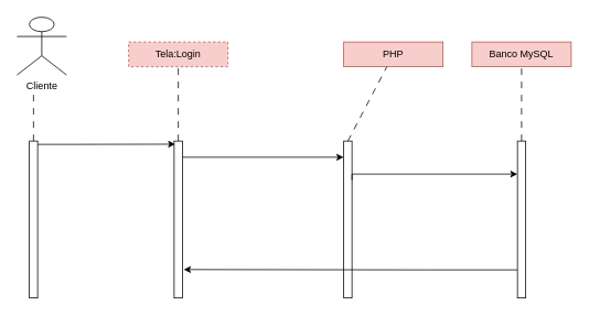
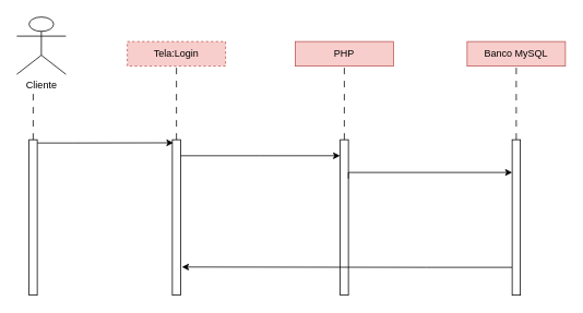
- <mxCell id="12" value="PHP" style="rounded=0;whiteSpace=wrap;html=1;fillColor=#f8cecc;strokeColor=#b85450;" vertex="1" parent="1"><mxGeometry x="415" y="50" width="120" height="30" as="geometry" /></mxCell>
+ <mxCell id="12" value="PHP" style="rounded=0;whiteSpace=wrap;html=1;fillColor=#f8cecc;strokeColor=#b85450;" vertex="1" parent="1"><mxGeometry x="360" y="50" width="120" height="30" as="geometry" /></mxCell>
